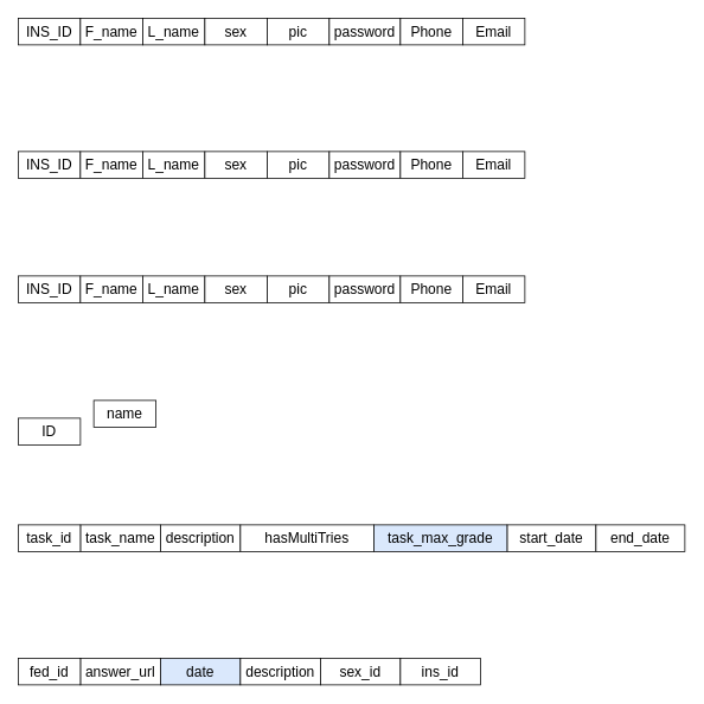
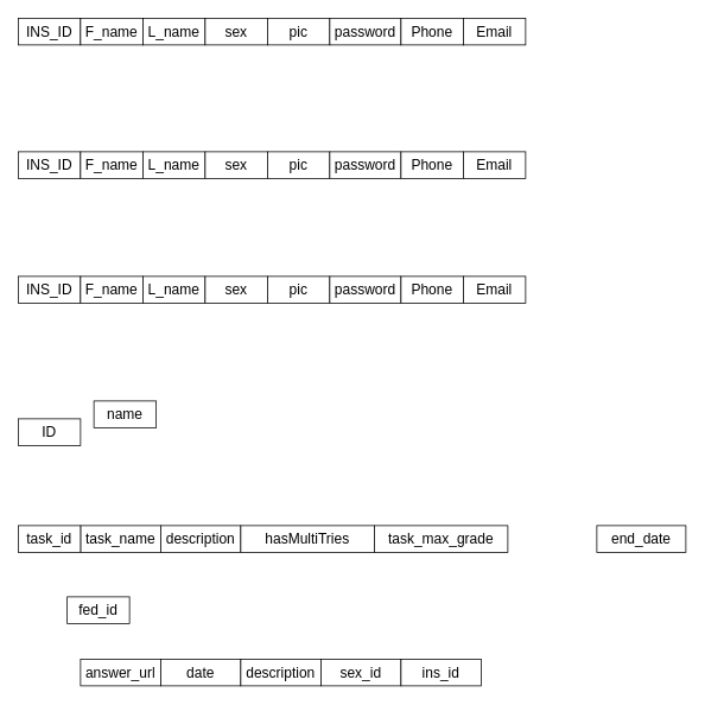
- <mxCell id="34" value="&lt;span style=&quot;font-size: 16px;&quot;&gt;task_max_grade&lt;/span&gt;" style="rounded=0;whiteSpace=wrap;html=1;fillColor=#dae8fc;" vertex="1" parent="1"><mxGeometry x="420" y="590" width="150" height="30" as="geometry" /></mxCell>
+ <mxCell id="34" value="&lt;span style=&quot;font-size: 16px;&quot;&gt;task_max_grade&lt;/span&gt;" style="rounded=0;whiteSpace=wrap;html=1;" vertex="1" parent="1"><mxGeometry x="420" y="590" width="150" height="30" as="geometry" /></mxCell>
- <mxCell id="32" value="&lt;span style=&quot;font-size: 16px;&quot;&gt;start_date&lt;/span&gt;" style="rounded=0;whiteSpace=wrap;html=1;" vertex="1" parent="1"><mxGeometry x="570" y="590" width="100" height="30" as="geometry" /></mxCell>
- <mxCell id="36" value="&lt;span style=&quot;font-size: 16px;&quot;&gt;fed_id&lt;/span&gt;" style="rounded=0;whiteSpace=wrap;html=1;" vertex="1" parent="1"><mxGeometry x="20" y="740" width="70" height="30" as="geometry" /></mxCell>
+ <mxCell id="36" value="&lt;span style=&quot;font-size: 16px;&quot;&gt;fed_id&lt;/span&gt;" style="rounded=0;whiteSpace=wrap;html=1;" vertex="1" parent="1"><mxGeometry x="75" y="670" width="70" height="30" as="geometry" /></mxCell>
- <mxCell id="37" value="&lt;span style=&quot;font-size: 16px;&quot;&gt;date&lt;/span&gt;" style="rounded=0;whiteSpace=wrap;html=1;fillColor=#dae8fc;" vertex="1" parent="1"><mxGeometry x="180" y="740" width="90" height="30" as="geometry" /></mxCell>
+ <mxCell id="37" value="&lt;span style=&quot;font-size: 16px;&quot;&gt;date&lt;/span&gt;" style="rounded=0;whiteSpace=wrap;html=1;" vertex="1" parent="1"><mxGeometry x="180" y="740" width="90" height="30" as="geometry" /></mxCell>
